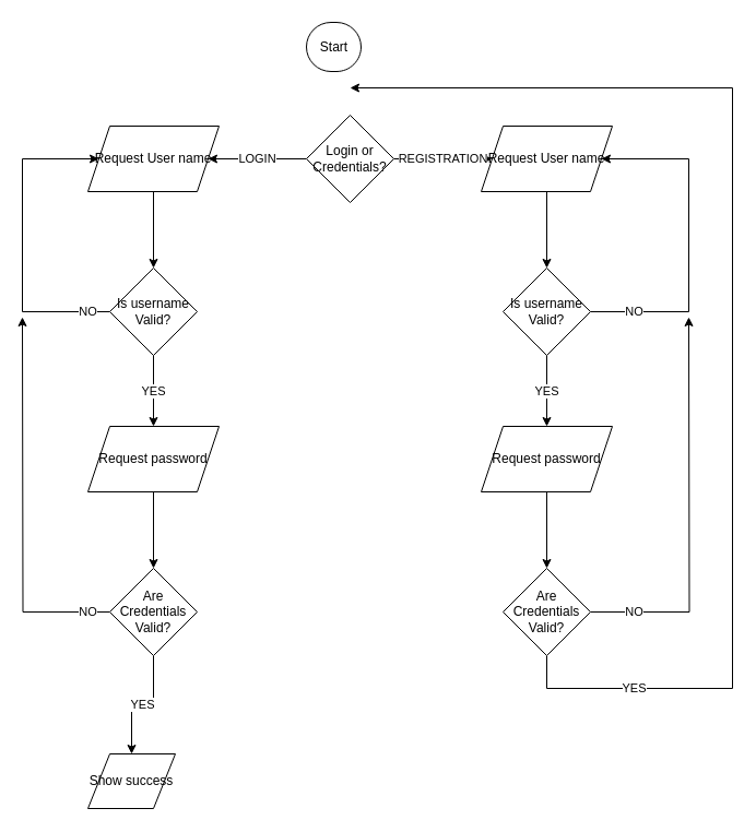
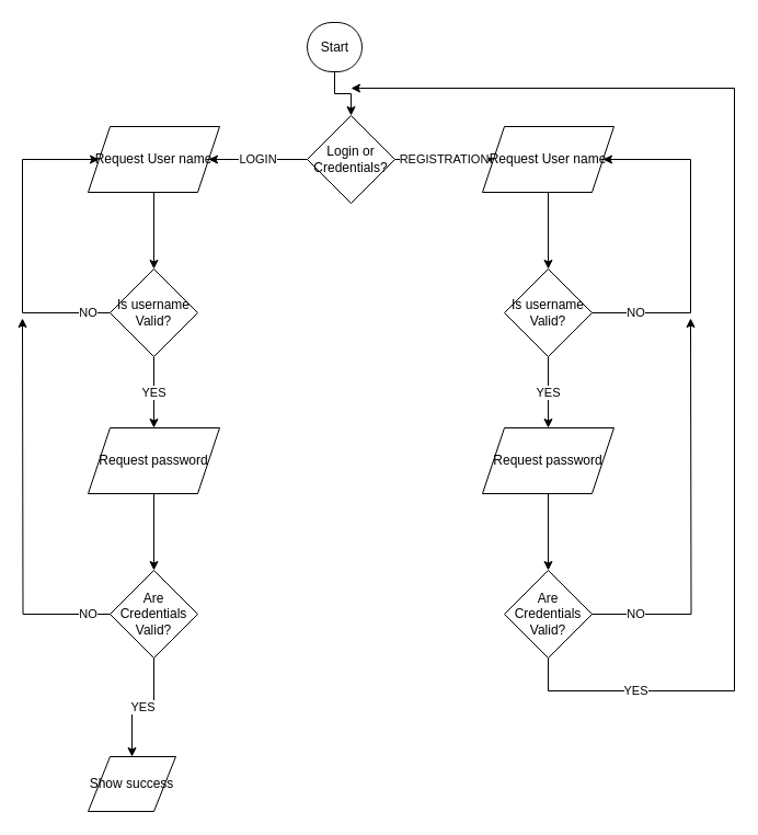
+ <mxCell id="2" value="" style="edgeStyle=orthogonalEdgeStyle;rounded=0;orthogonalLoop=1;jettySize=auto;html=1;" edge="1" parent="1" source="3" target="6"><mxGeometry relative="1" as="geometry" /></mxCell>
